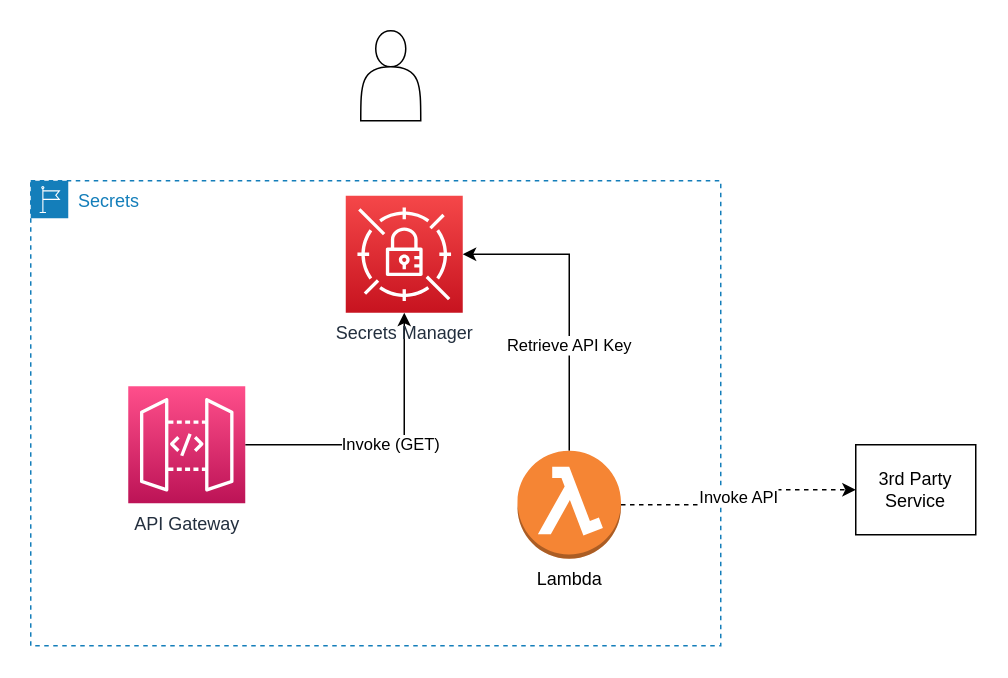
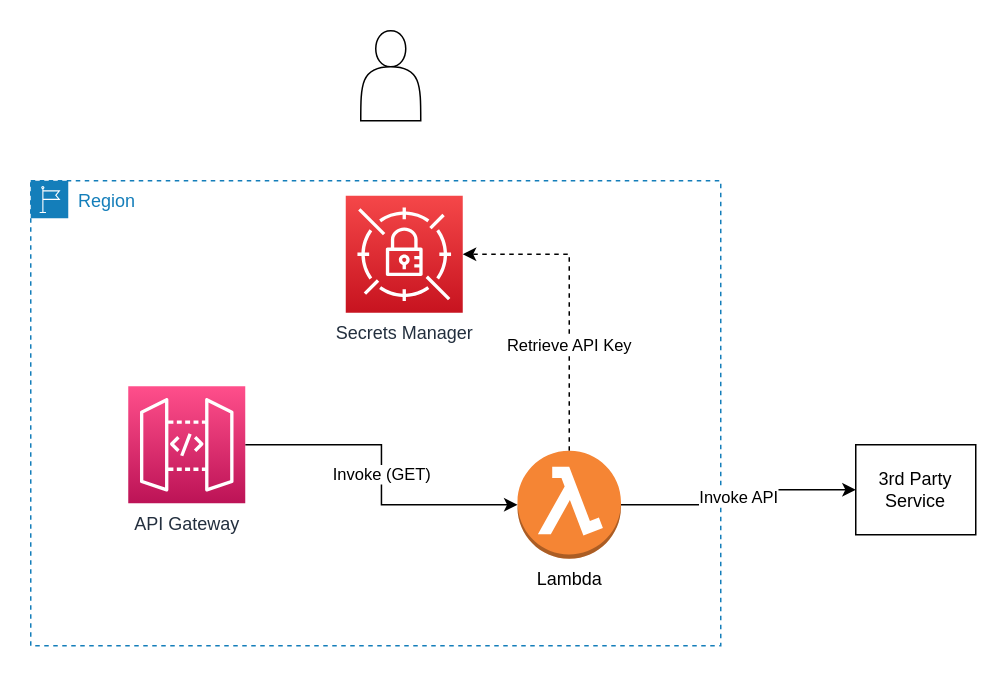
- <mxCell id="2" value="Secrets" style="points=[[0,0],[0.25,0],[0.5,0],[0.75,0],[1,0],[1,0.25],[1,0.5],[1,0.75],[1,1],[0.75,1],[0.5,1],[0.25,1],[0,1],[0,0.75],[0,0.5],[0,0.25]];outlineConnect=0;gradientColor=none;html=1;whiteSpace=wrap;fontSize=12;fontStyle=0;container=1;pointerEvents=0;collapsible=0;recursiveResize=0;shape=mxgraph.aws4.group;grIcon=mxgraph.aws4.group_region;strokeColor=#147EBA;fillColor=none;verticalAlign=top;align=left;spacingLeft=30;fontColor=#147EBA;dashed=1;" vertex="1" parent="1"><mxGeometry x="20" y="120" width="460" height="310" as="geometry" /></mxCell>
+ <mxCell id="2" value="Region" style="points=[[0,0],[0.25,0],[0.5,0],[0.75,0],[1,0],[1,0.25],[1,0.5],[1,0.75],[1,1],[0.75,1],[0.5,1],[0.25,1],[0,1],[0,0.75],[0,0.5],[0,0.25]];outlineConnect=0;gradientColor=none;html=1;whiteSpace=wrap;fontSize=12;fontStyle=0;container=1;pointerEvents=0;collapsible=0;recursiveResize=0;shape=mxgraph.aws4.group;grIcon=mxgraph.aws4.group_region;strokeColor=#147EBA;fillColor=none;verticalAlign=top;align=left;spacingLeft=30;fontColor=#147EBA;dashed=1;" vertex="1" parent="1"><mxGeometry x="20" y="120" width="460" height="310" as="geometry" /></mxCell>
- <mxCell id="3" value="Retrieve API Key" style="edgeStyle=orthogonalEdgeStyle;rounded=0;orthogonalLoop=1;jettySize=auto;html=1;entryX=1;entryY=0.5;entryDx=0;entryDy=0;entryPerimeter=0;exitX=0.5;exitY=0;exitDx=0;exitDy=0;exitPerimeter=0;" edge="1" parent="2" source="4" target="7"><mxGeometry x="-0.307" relative="1" as="geometry"><Array as="points"><mxPoint x="359" y="49" /></Array><mxPoint as="offset" /></mxGeometry></mxCell>
+ <mxCell id="3" value="Retrieve API Key" style="edgeStyle=orthogonalEdgeStyle;rounded=0;orthogonalLoop=1;jettySize=auto;html=1;entryX=1;entryY=0.5;entryDx=0;entryDy=0;entryPerimeter=0;exitX=0.5;exitY=0;exitDx=0;exitDy=0;exitPerimeter=0;dashed=1;" edge="1" parent="2" source="4" target="7"><mxGeometry x="-0.307" relative="1" as="geometry"><Array as="points"><mxPoint x="359" y="49" /></Array><mxPoint as="offset" /></mxGeometry></mxCell>
- <mxCell id="5" value="Invoke (GET)" style="edgeStyle=orthogonalEdgeStyle;rounded=0;orthogonalLoop=1;jettySize=auto;html=1;" edge="1" parent="2" source="6" target="7"><mxGeometry relative="1" as="geometry" /></mxCell>
+ <mxCell id="5" value="Invoke (GET)" style="edgeStyle=orthogonalEdgeStyle;rounded=0;orthogonalLoop=1;jettySize=auto;html=1;" edge="1" parent="2" source="6" target="4"><mxGeometry relative="1" as="geometry" /></mxCell>
- <mxCell id="10" value="Invoke API" style="edgeStyle=orthogonalEdgeStyle;rounded=0;orthogonalLoop=1;jettySize=auto;html=1;entryX=0;entryY=0.5;entryDx=0;entryDy=0;dashed=1;" edge="1" parent="1" source="4" target="9"><mxGeometry relative="1" as="geometry" /></mxCell>
+ <mxCell id="10" value="Invoke API" style="edgeStyle=orthogonalEdgeStyle;rounded=0;orthogonalLoop=1;jettySize=auto;html=1;entryX=0;entryY=0.5;entryDx=0;entryDy=0;" edge="1" parent="1" source="4" target="9"><mxGeometry relative="1" as="geometry" /></mxCell>
